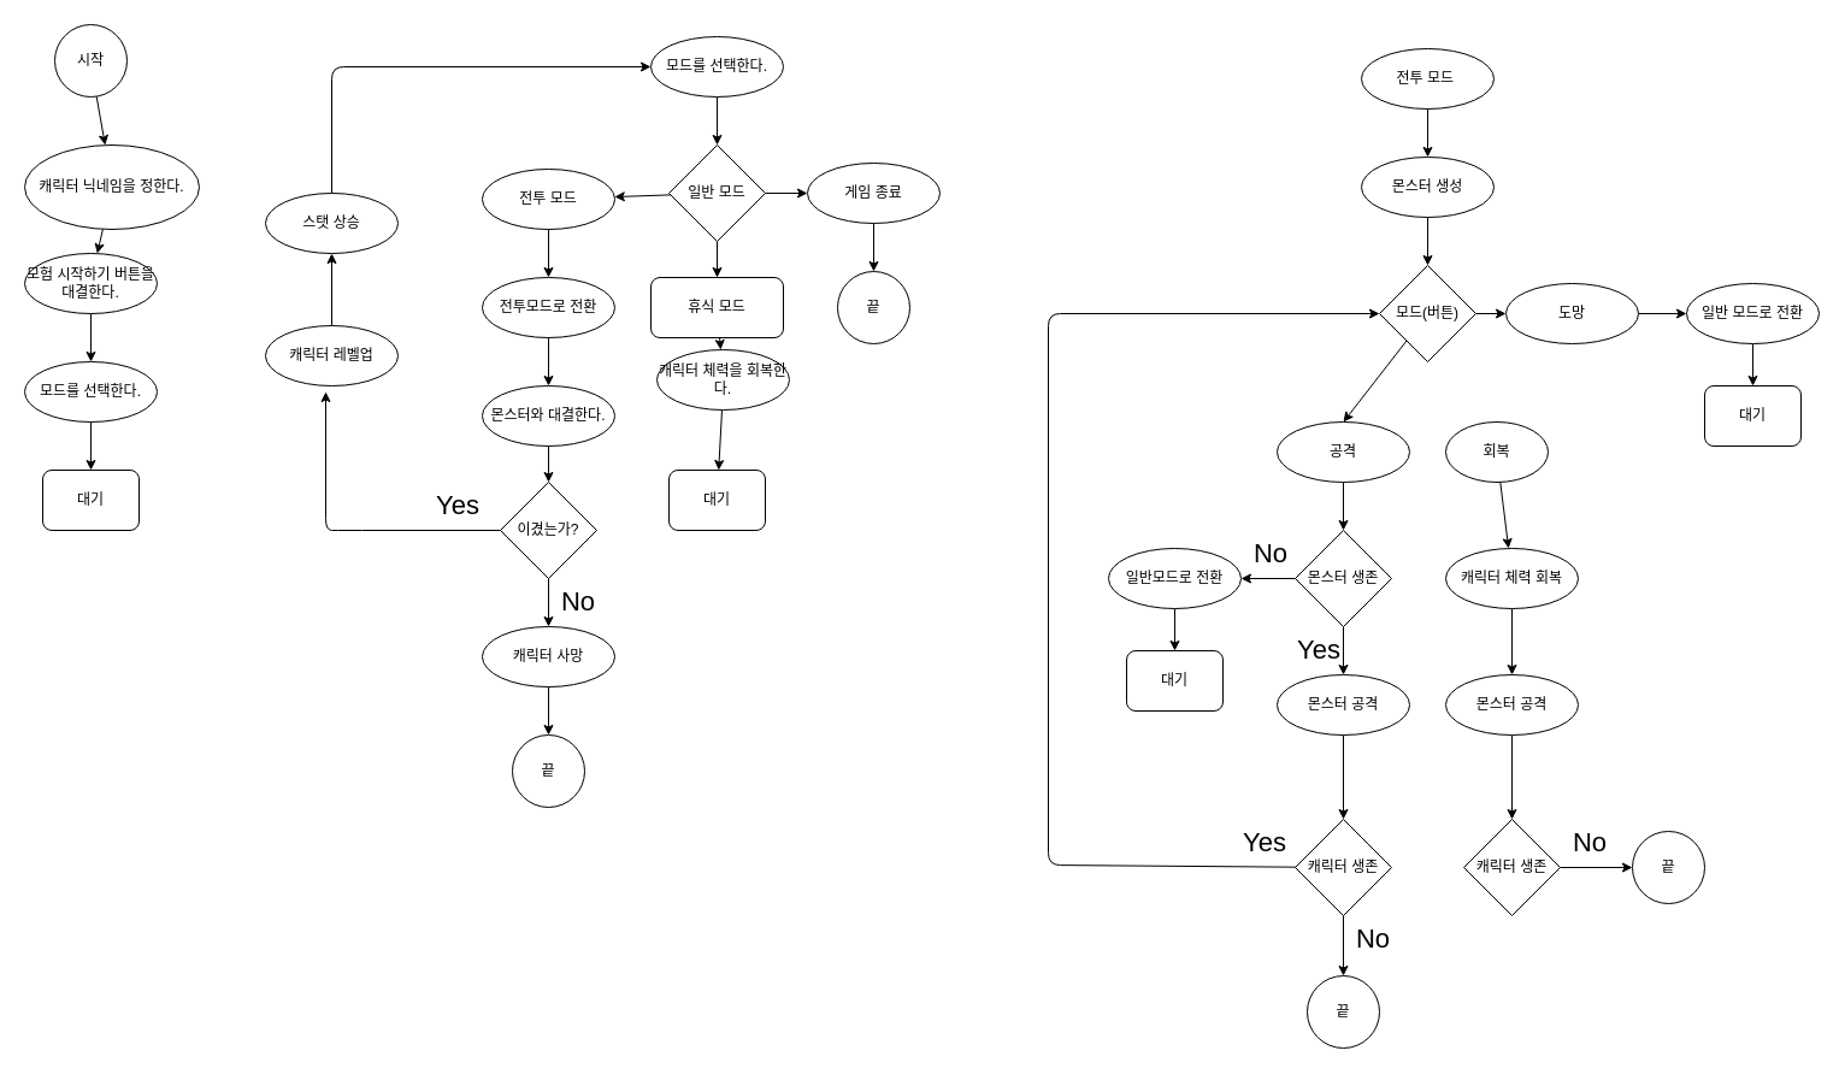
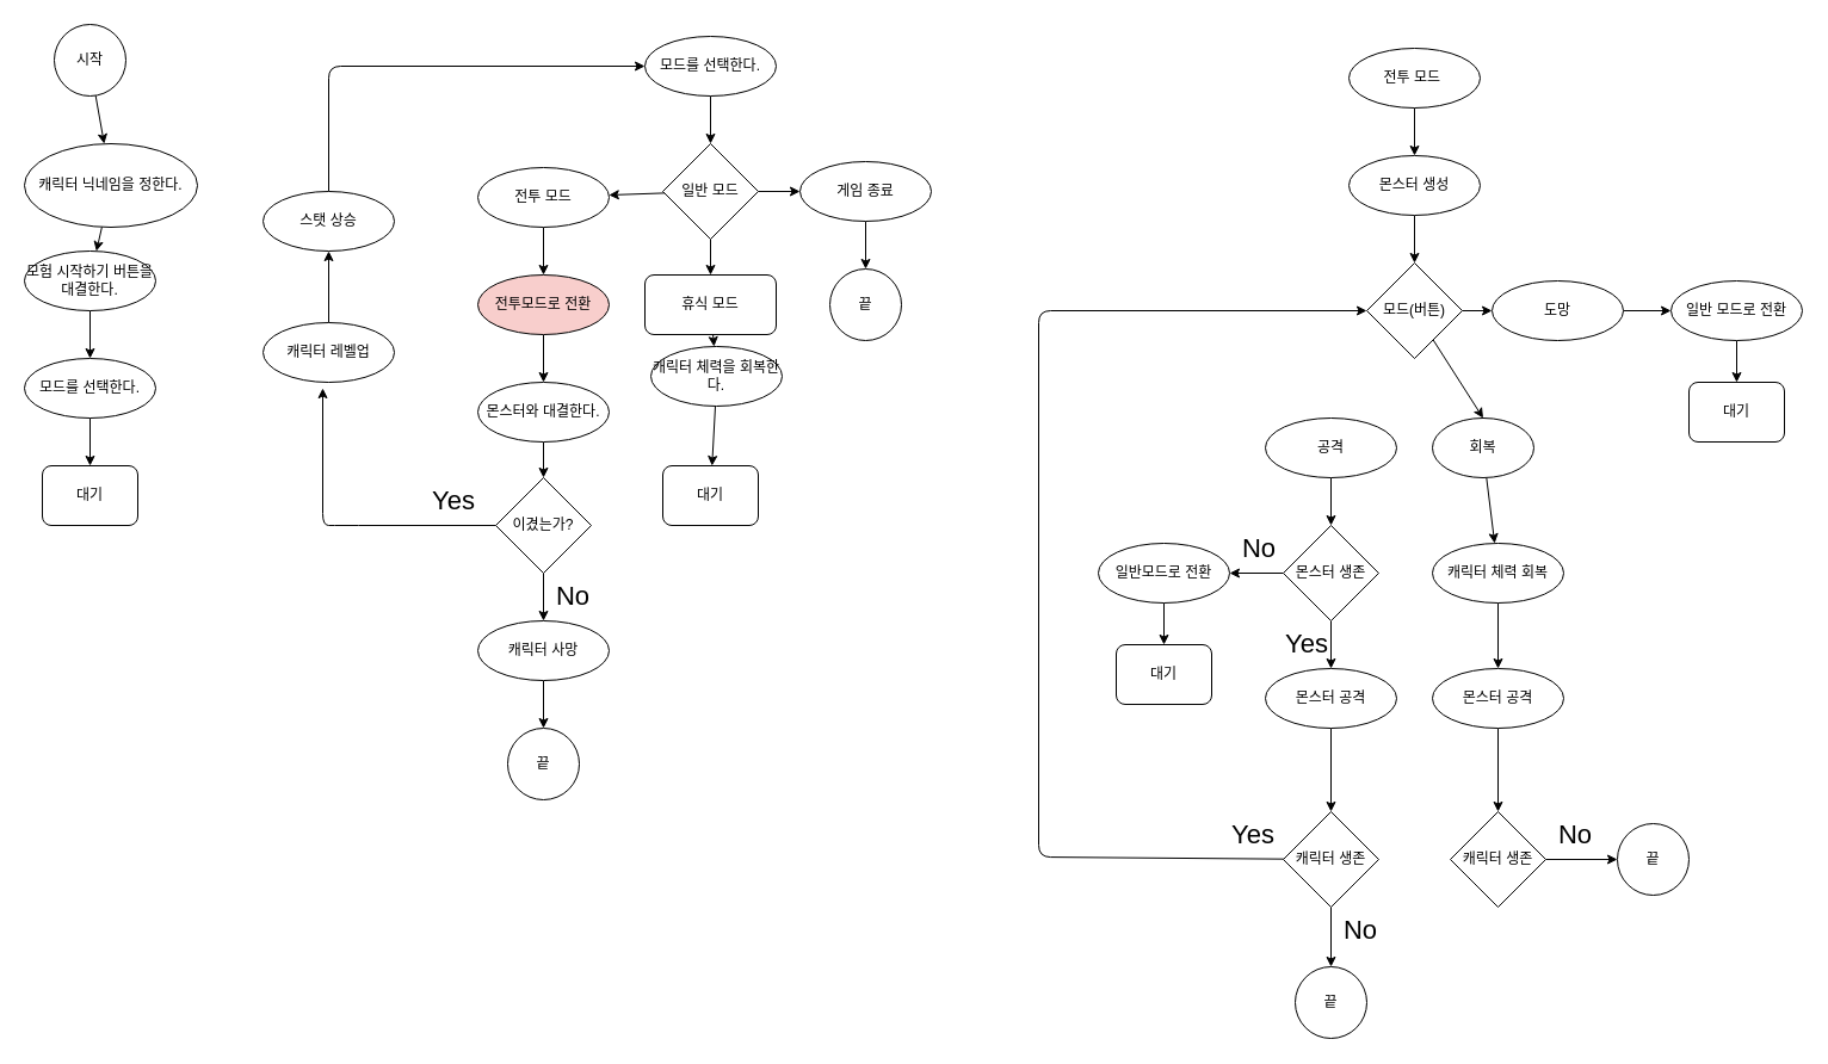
- <mxCell id="52" value="전투모드로 전환" style="ellipse;whiteSpace=wrap;html=1;" vertex="1" parent="1"><mxGeometry x="400" y="230" width="110" height="50" as="geometry" /></mxCell>
+ <mxCell id="52" value="전투모드로 전환" style="ellipse;whiteSpace=wrap;html=1;fillColor=#f8cecc;" vertex="1" parent="1"><mxGeometry x="400" y="230" width="110" height="50" as="geometry" /></mxCell>
- <mxCell id="41" style="edgeStyle=none;html=1;entryX=0.5;entryY=0;entryDx=0;entryDy=0;" edge="1" parent="1" source="43" target="45"><mxGeometry relative="1" as="geometry" /></mxCell>
+ <mxCell id="42" style="edgeStyle=none;html=1;entryX=0.5;entryY=0;entryDx=0;entryDy=0;" edge="1" parent="1" source="43" target="47"><mxGeometry relative="1" as="geometry" /></mxCell>
